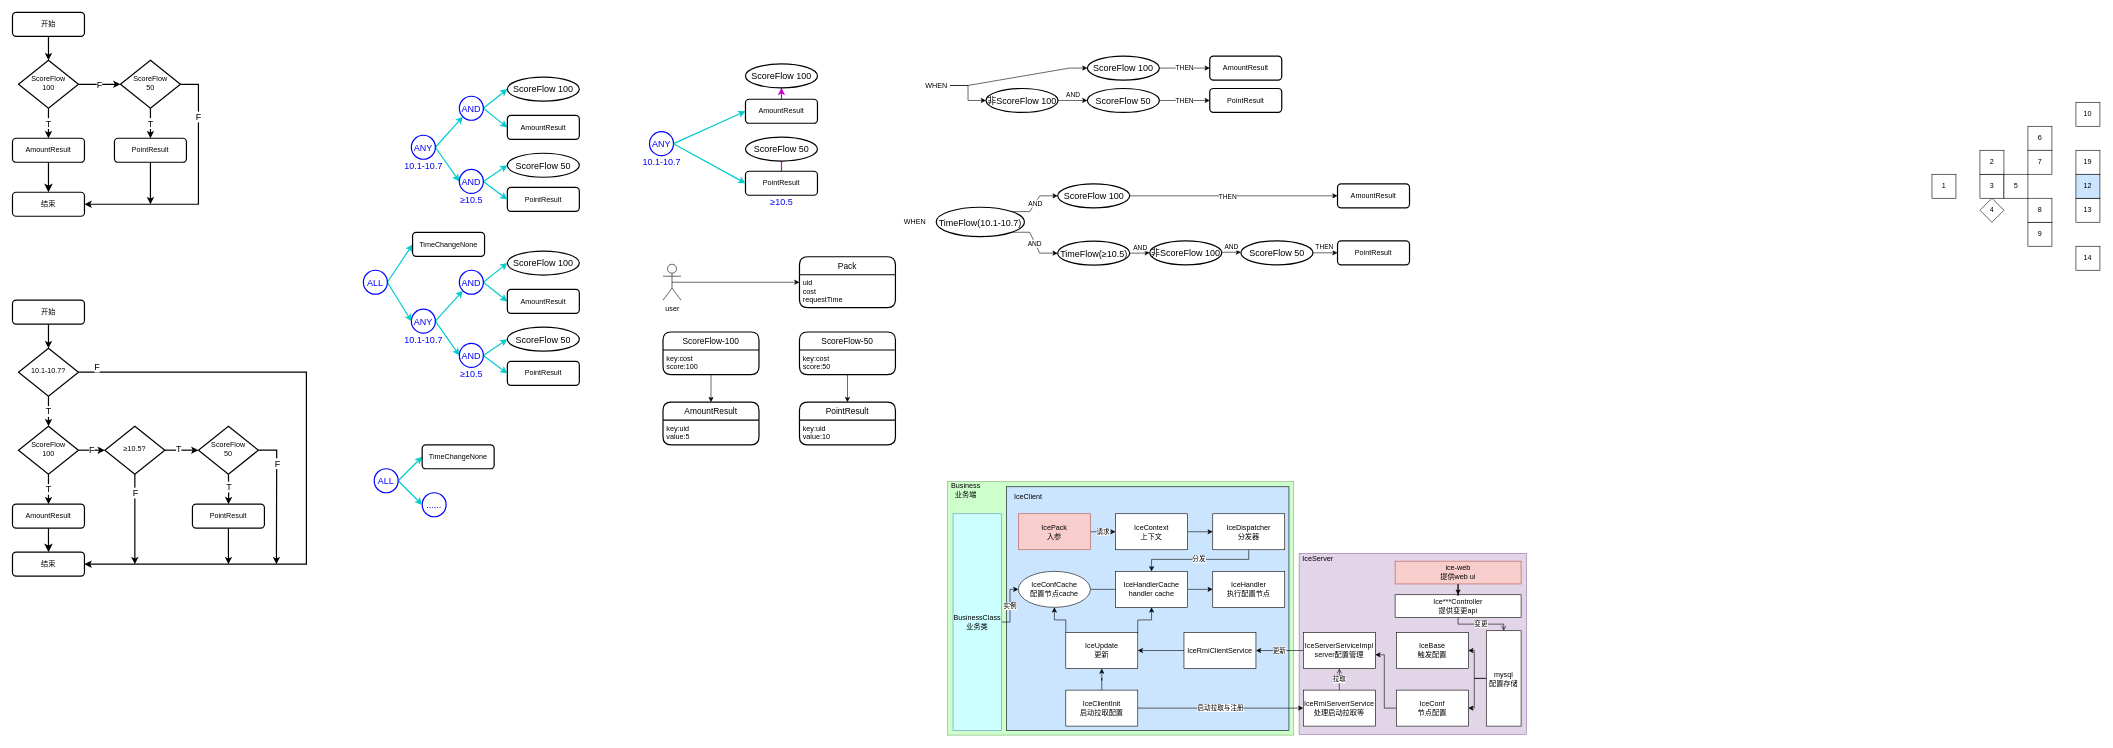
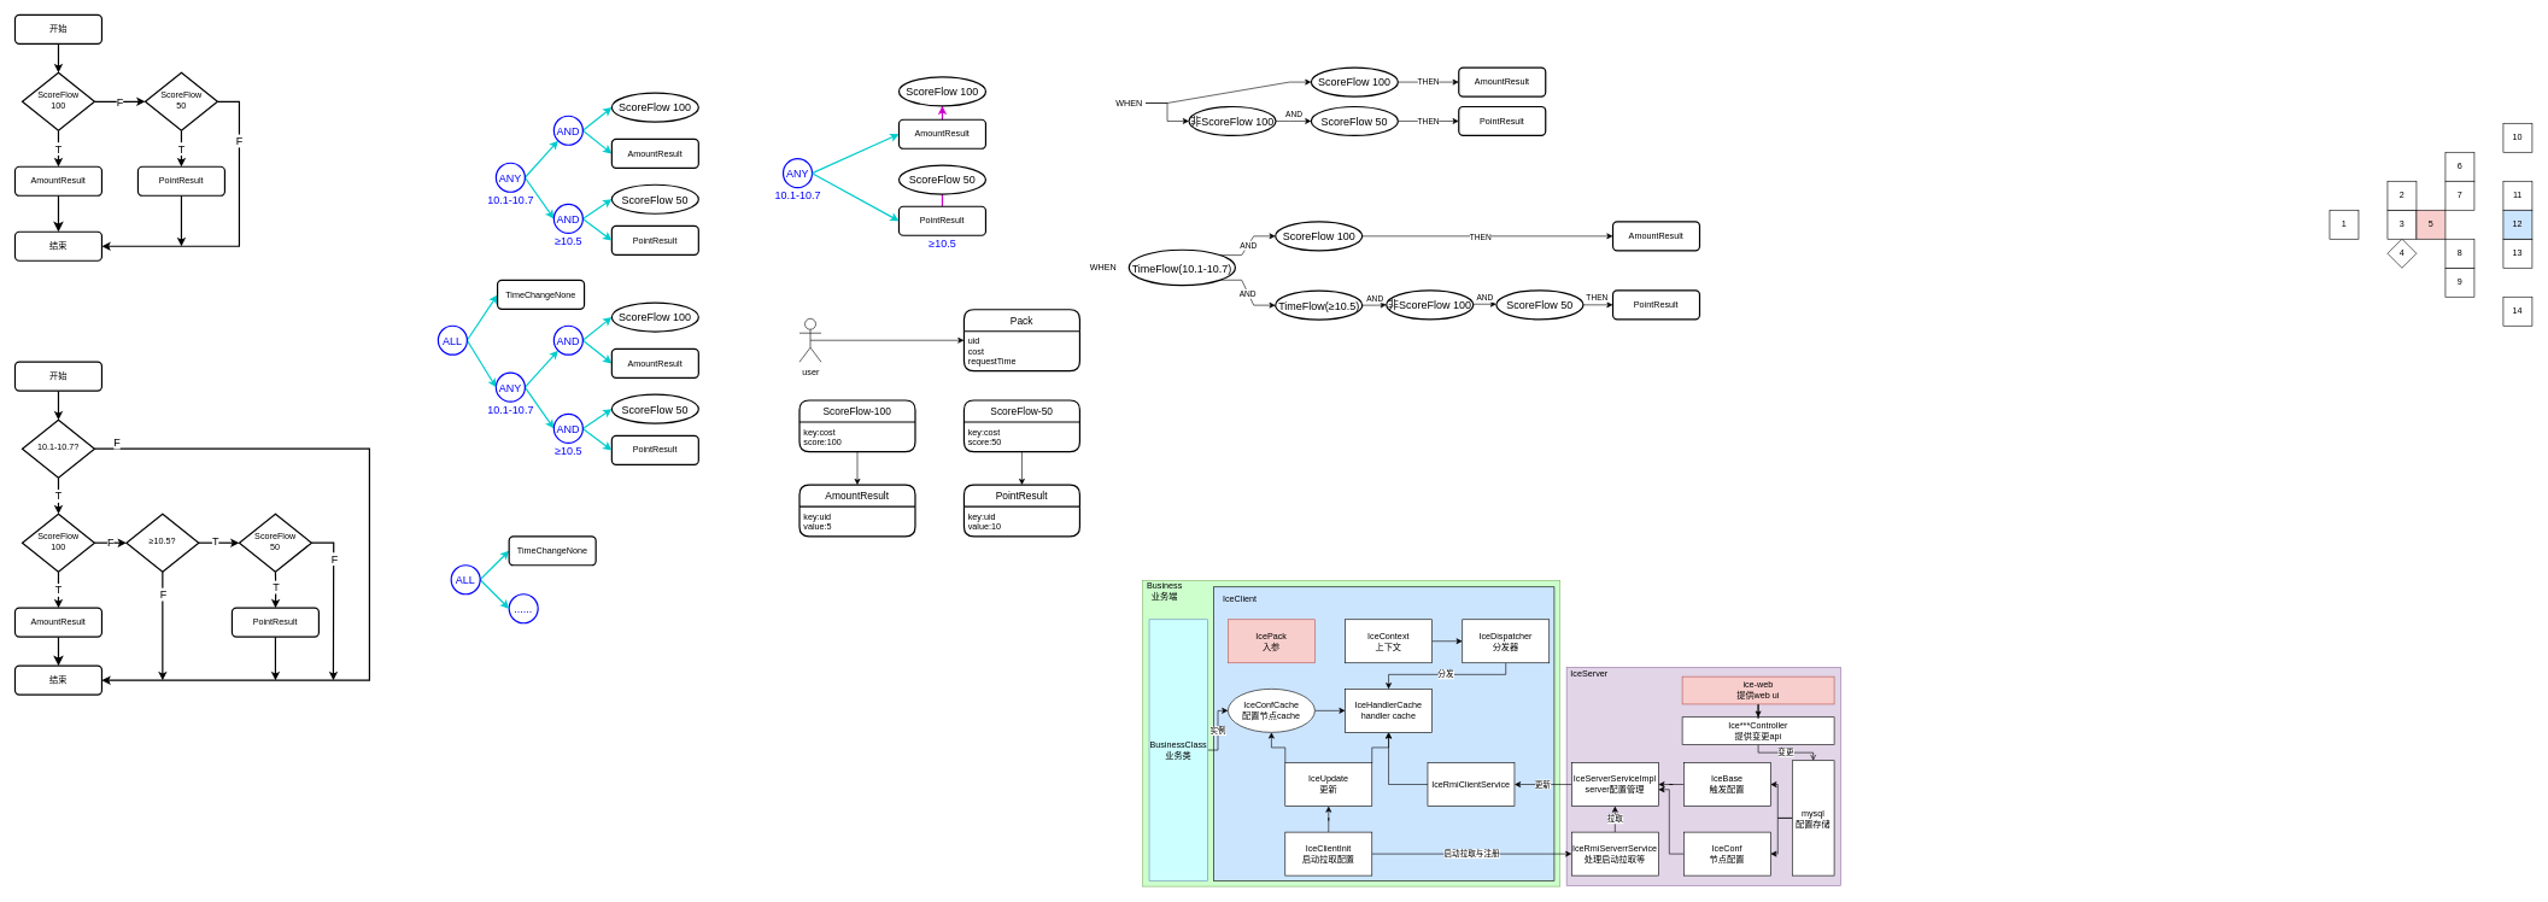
- <mxCell id="182" value="19" style="whiteSpace=wrap;html=1;aspect=fixed;" vertex="1" parent="1"><mxGeometry x="3460" y="250" width="40" height="40" as="geometry" /></mxCell>
+ <mxCell id="182" value="11" style="whiteSpace=wrap;html=1;aspect=fixed;" vertex="1" parent="1"><mxGeometry x="3460" y="250" width="40" height="40" as="geometry" /></mxCell>
- <mxCell id="185" value="5" style="whiteSpace=wrap;html=1;aspect=fixed;" vertex="1" parent="1"><mxGeometry x="3340" y="290" width="40" height="40" as="geometry" /></mxCell>
+ <mxCell id="185" value="5" style="whiteSpace=wrap;html=1;aspect=fixed;fillColor=#f8cecc;" vertex="1" parent="1"><mxGeometry x="3340" y="290" width="40" height="40" as="geometry" /></mxCell>
- <mxCell id="140" value="请求" style="edgeStyle=orthogonalEdgeStyle;rounded=0;orthogonalLoop=1;jettySize=auto;html=1;" parent="1" source="141" target="145" edge="1"><mxGeometry relative="1" as="geometry" /></mxCell>
- <mxCell id="146" value="" style="edgeStyle=orthogonalEdgeStyle;rounded=0;orthogonalLoop=1;jettySize=auto;html=1;endArrow=none;" parent="1" source="147" target="149" edge="1"><mxGeometry relative="1" as="geometry" /></mxCell>
+ <mxCell id="146" value="" style="edgeStyle=orthogonalEdgeStyle;rounded=0;orthogonalLoop=1;jettySize=auto;html=1;" parent="1" source="147" target="149" edge="1"><mxGeometry relative="1" as="geometry" /></mxCell>
- <mxCell id="148" value="" style="edgeStyle=orthogonalEdgeStyle;rounded=0;orthogonalLoop=1;jettySize=auto;html=1;" parent="1" source="149" target="150" edge="1"><mxGeometry relative="1" as="geometry" /></mxCell>
- <mxCell id="150" value="IceHandler&lt;br&gt;执行配置节点" style="rounded=0;whiteSpace=wrap;html=1;" parent="1" vertex="1"><mxGeometry x="2021" y="952" width="120" height="60" as="geometry" /></mxCell>
- <mxCell id="154" style="edgeStyle=orthogonalEdgeStyle;rounded=0;orthogonalLoop=1;jettySize=auto;html=1;exitX=0;exitY=0.5;exitDx=0;exitDy=0;entryX=1;entryY=0.5;entryDx=0;entryDy=0;" parent="1" source="155" target="153" edge="1"><mxGeometry relative="1" as="geometry" /></mxCell>
+ <mxCell id="154" style="edgeStyle=orthogonalEdgeStyle;rounded=0;orthogonalLoop=1;jettySize=auto;html=1;exitX=0;exitY=0.5;exitDx=0;exitDy=0;" parent="1" source="155" target="149" edge="1"><mxGeometry relative="1" as="geometry" /></mxCell>
+ <mxCell id="166" style="edgeStyle=orthogonalEdgeStyle;rounded=0;orthogonalLoop=1;jettySize=auto;html=1;entryX=1;entryY=0.5;entryDx=0;entryDy=0;" parent="1" source="167" target="163" edge="1"><mxGeometry relative="1" as="geometry" /></mxCell>
- <mxCell id="164" value="拉取" style="edgeStyle=orthogonalEdgeStyle;rounded=0;orthogonalLoop=1;jettySize=auto;html=1;endArrow=open;" parent="1" source="165" target="163" edge="1"><mxGeometry relative="1" as="geometry" /></mxCell>
+ <mxCell id="164" value="拉取" style="edgeStyle=orthogonalEdgeStyle;rounded=0;orthogonalLoop=1;jettySize=auto;html=1;" parent="1" source="165" target="163" edge="1"><mxGeometry relative="1" as="geometry" /></mxCell>
